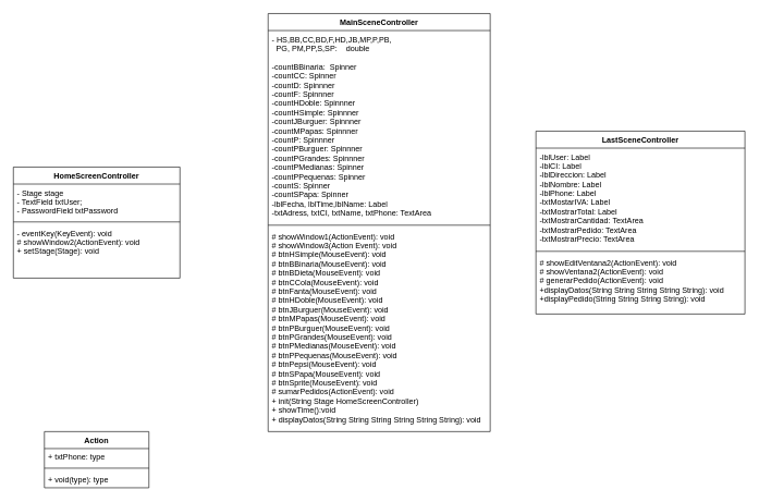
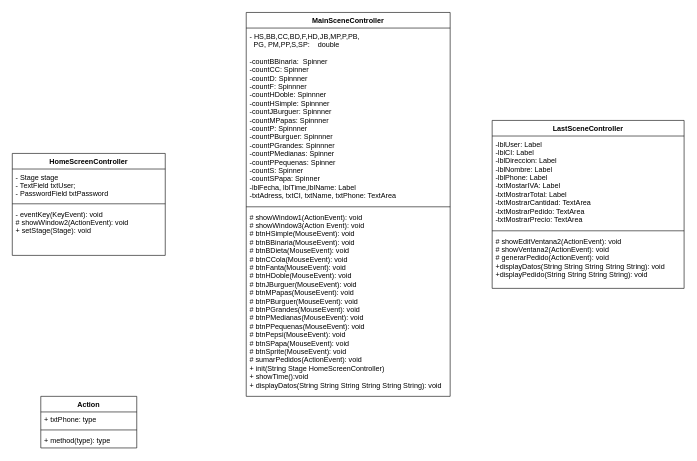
- <mxCell id="17" value="+ void(type): type" style="text;strokeColor=none;fillColor=none;align=left;verticalAlign=top;spacingLeft=4;spacingRight=4;overflow=hidden;rotatable=0;points=[[0,0.5],[1,0.5]];portConstraint=eastwest;" parent="14" vertex="1"><mxGeometry y="60" width="160" height="26" as="geometry" /></mxCell>
+ <mxCell id="17" value="+ method(type): type" style="text;strokeColor=none;fillColor=none;align=left;verticalAlign=top;spacingLeft=4;spacingRight=4;overflow=hidden;rotatable=0;points=[[0,0.5],[1,0.5]];portConstraint=eastwest;" parent="14" vertex="1"><mxGeometry y="60" width="160" height="26" as="geometry" /></mxCell>
